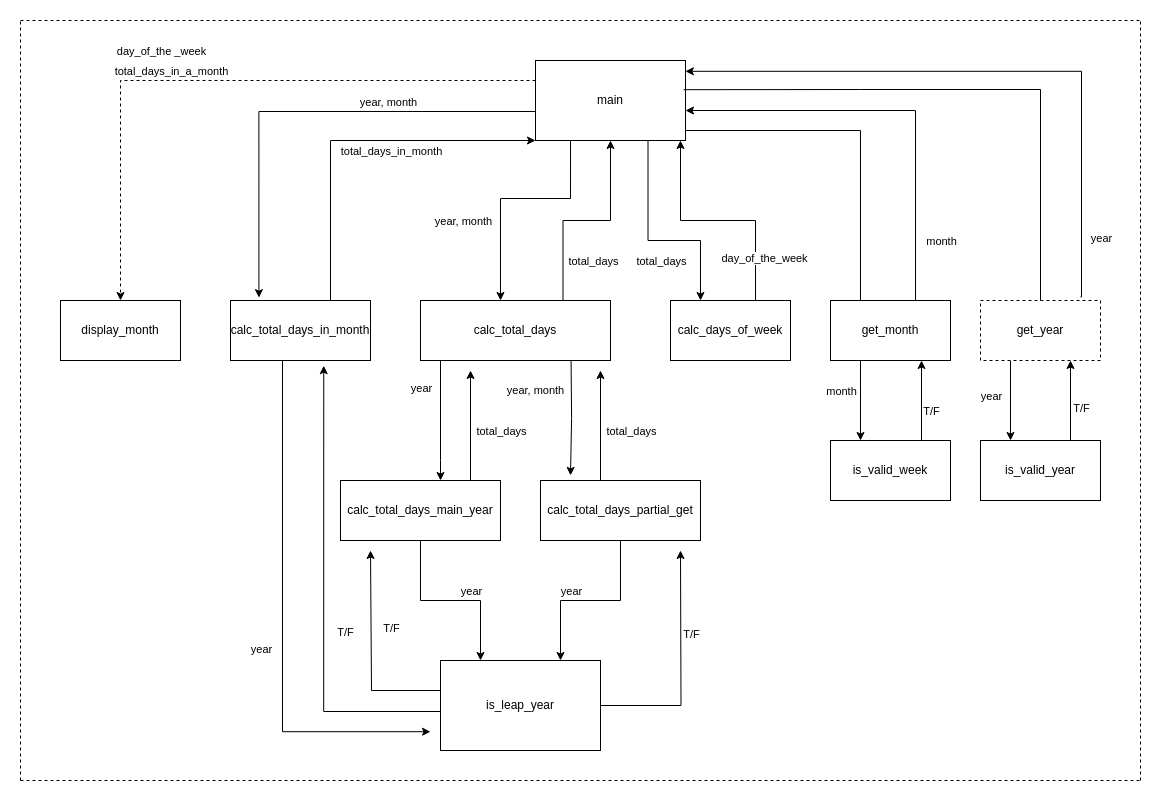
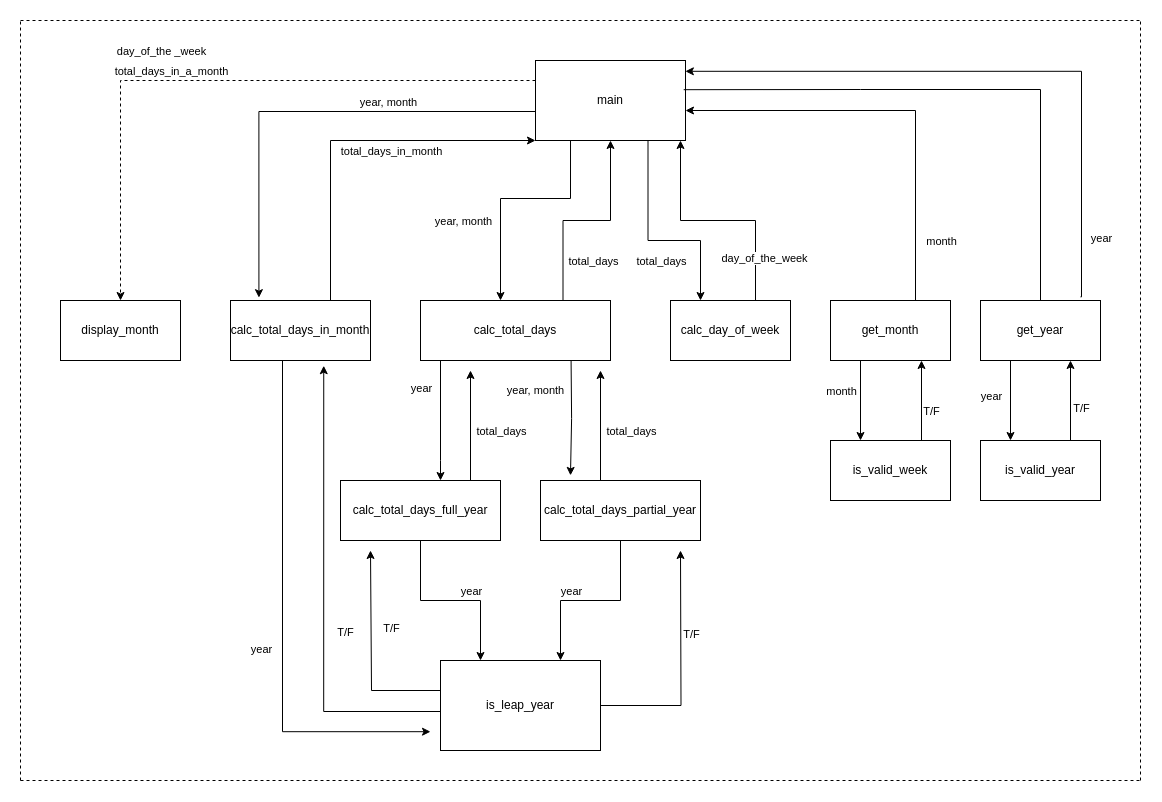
- <mxCell id="51" value="" style="endArrow=none;html=1;rounded=0;exitX=0.25;exitY=0;exitDx=0;exitDy=0;entryX=1;entryY=0.875;entryDx=0;entryDy=0;entryPerimeter=0;" edge="1" parent="1" source="44" target="18"><mxGeometry width="50" height="50" relative="1" as="geometry"><mxPoint x="830" y="250" as="sourcePoint" /><mxPoint x="700" y="180" as="targetPoint" /><Array as="points"><mxPoint x="860" y="130" /></Array></mxGeometry></mxCell>
- <mxCell id="21" value="calc_days_of_week" style="rounded=0;whiteSpace=wrap;html=1;" vertex="1" parent="1"><mxGeometry x="670" y="300" width="120" height="60" as="geometry" /></mxCell>
+ <mxCell id="21" value="calc_day_of_week" style="rounded=0;whiteSpace=wrap;html=1;" vertex="1" parent="1"><mxGeometry x="670" y="300" width="120" height="60" as="geometry" /></mxCell>
- <mxCell id="49" value="get_year" style="rounded=0;whiteSpace=wrap;html=1;dashed=1;" vertex="1" parent="1"><mxGeometry x="980" y="300" width="120" height="60" as="geometry" /></mxCell>
+ <mxCell id="49" value="get_year" style="rounded=0;whiteSpace=wrap;html=1;" vertex="1" parent="1"><mxGeometry x="980" y="300" width="120" height="60" as="geometry" /></mxCell>
- <mxCell id="27" value="calc_total_days_main_year" style="rounded=0;whiteSpace=wrap;html=1;" vertex="1" parent="1"><mxGeometry x="340" y="480" width="160" height="60" as="geometry" /></mxCell>
+ <mxCell id="27" value="calc_total_days_full_year" style="rounded=0;whiteSpace=wrap;html=1;" vertex="1" parent="1"><mxGeometry x="340" y="480" width="160" height="60" as="geometry" /></mxCell>
- <mxCell id="32" value="calc_total_days_partial_get" style="rounded=0;whiteSpace=wrap;html=1;" vertex="1" parent="1"><mxGeometry x="540" y="480" width="160" height="60" as="geometry" /></mxCell>
+ <mxCell id="32" value="calc_total_days_partial_year" style="rounded=0;whiteSpace=wrap;html=1;" vertex="1" parent="1"><mxGeometry x="540" y="480" width="160" height="60" as="geometry" /></mxCell>
